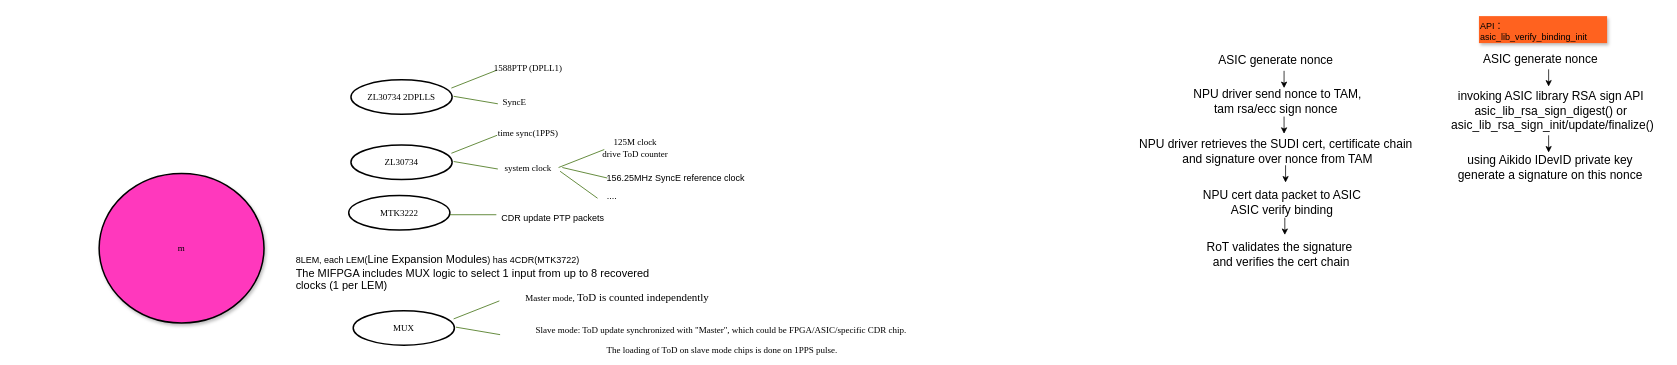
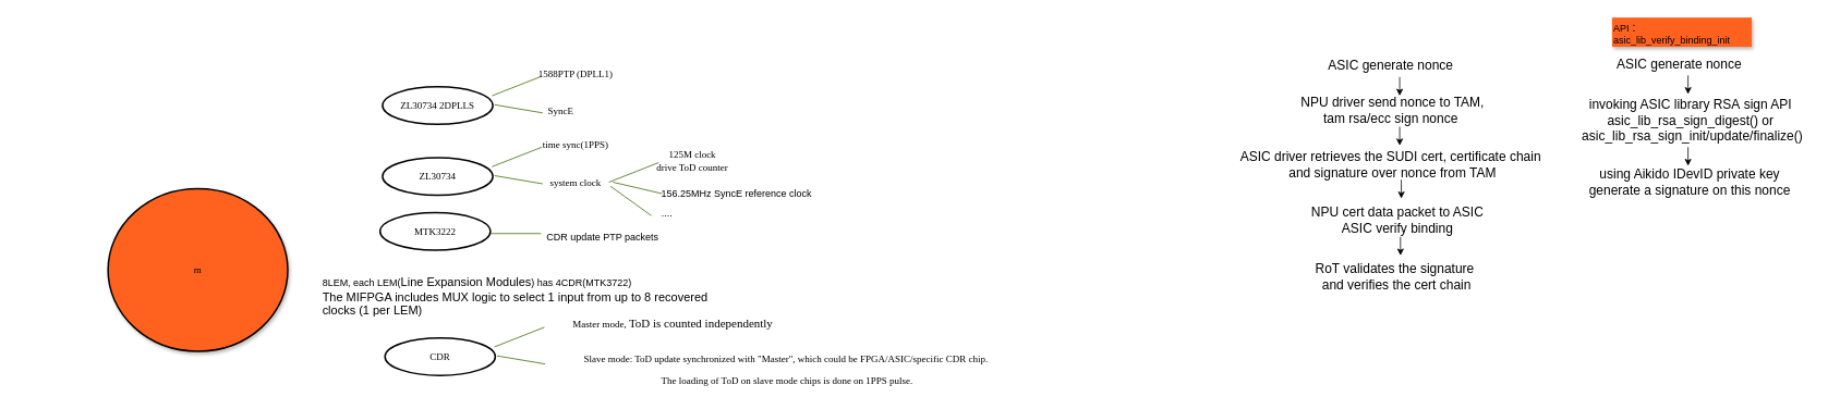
- <mxCell id="10" value="&lt;span style=&quot;font-size:12.0pt;font-family:&lt;br/&gt;&amp;quot;Times New Roman&amp;quot;,serif;mso-fareast-font-family:Calibri;mso-ansi-language:EN-US;&lt;br/&gt;mso-fareast-language:EN-US;mso-bidi-language:AR-SA&quot; lang=&quot;EN-US&quot;&gt;NPU driver retrieves the&amp;nbsp;SUDI cert, certificate chain&amp;nbsp;&lt;/span&gt;&lt;div&gt;&lt;span style=&quot;font-size:12.0pt;font-family:&lt;br/&gt;&amp;quot;Times New Roman&amp;quot;,serif;mso-fareast-font-family:Calibri;mso-ansi-language:EN-US;&lt;br/&gt;mso-fareast-language:EN-US;mso-bidi-language:AR-SA&quot; lang=&quot;EN-US&quot;&gt;and signature over nonce from TAM&lt;/span&gt;&lt;br&gt;&lt;/div&gt;" style="text;html=1;align=center;verticalAlign=middle;resizable=0;points=[];autosize=1;strokeColor=none;fillColor=none;shadow=1;" parent="1" vertex="1"><mxGeometry x="1509.5" y="177" width="387" height="50" as="geometry" /></mxCell>
+ <mxCell id="10" value="&lt;span style=&quot;font-size:12.0pt;font-family:&lt;br/&gt;&amp;quot;Times New Roman&amp;quot;,serif;mso-fareast-font-family:Calibri;mso-ansi-language:EN-US;&lt;br/&gt;mso-fareast-language:EN-US;mso-bidi-language:AR-SA&quot; lang=&quot;EN-US&quot;&gt;ASIC driver retrieves the&amp;nbsp;SUDI cert, certificate chain&amp;nbsp;&lt;/span&gt;&lt;div&gt;&lt;span style=&quot;font-size:12.0pt;font-family:&lt;br/&gt;&amp;quot;Times New Roman&amp;quot;,serif;mso-fareast-font-family:Calibri;mso-ansi-language:EN-US;&lt;br/&gt;mso-fareast-language:EN-US;mso-bidi-language:AR-SA&quot; lang=&quot;EN-US&quot;&gt;and signature over nonce from TAM&lt;/span&gt;&lt;br&gt;&lt;/div&gt;" style="text;html=1;align=center;verticalAlign=middle;resizable=0;points=[];autosize=1;strokeColor=none;fillColor=none;shadow=1;" parent="1" vertex="1"><mxGeometry x="1509.5" y="177" width="387" height="50" as="geometry" /></mxCell>
- <mxCell id="7" value="&lt;font face=&quot;Comic Sans MS&quot;&gt;m&lt;/font&gt;" style="ellipse;whiteSpace=wrap;html=1;align=center;container=1;recursiveResize=0;treeFolding=1;strokeWidth=2;shadow=1;fillColor=#FF38BD;" parent="1" vertex="1"><mxGeometry x="131" y="231" width="220" height="199.5" as="geometry" /></mxCell>
+ <mxCell id="7" value="&lt;font face=&quot;Comic Sans MS&quot;&gt;m&lt;/font&gt;" style="ellipse;whiteSpace=wrap;html=1;align=center;container=1;recursiveResize=0;treeFolding=1;strokeWidth=2;shadow=1;fillColor=#ff621f;" parent="1" vertex="1"><mxGeometry x="131" y="231" width="220" height="199.5" as="geometry" /></mxCell>
- <mxCell id="33" value="&lt;font face=&quot;Comic Sans MS&quot;&gt;MUX&lt;/font&gt;" style="ellipse;whiteSpace=wrap;html=1;align=center;container=1;recursiveResize=0;treeFolding=1;strokeWidth=2;" parent="1" vertex="1"><mxGeometry x="470" y="414" width="135" height="46" as="geometry" /></mxCell>
+ <mxCell id="33" value="&lt;font face=&quot;Comic Sans MS&quot;&gt;CDR&lt;/font&gt;" style="ellipse;whiteSpace=wrap;html=1;align=center;container=1;recursiveResize=0;treeFolding=1;strokeWidth=2;" parent="1" vertex="1"><mxGeometry x="470" y="414" width="135" height="46" as="geometry" /></mxCell>
